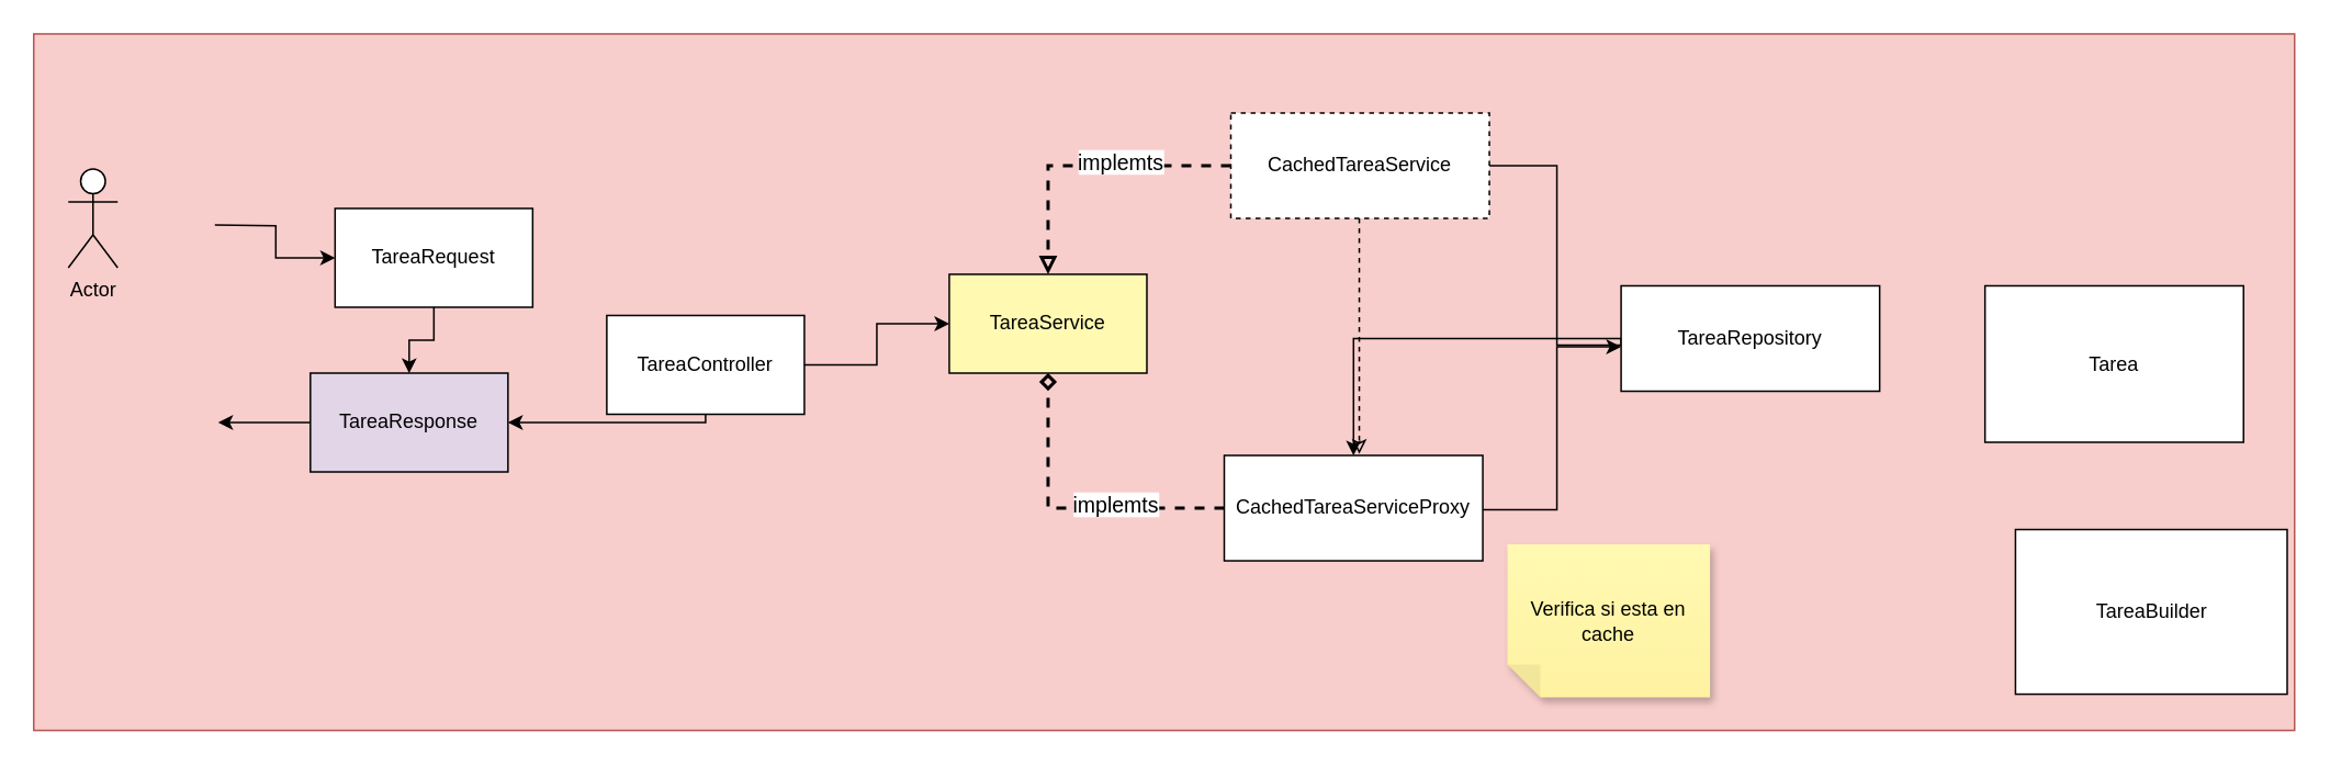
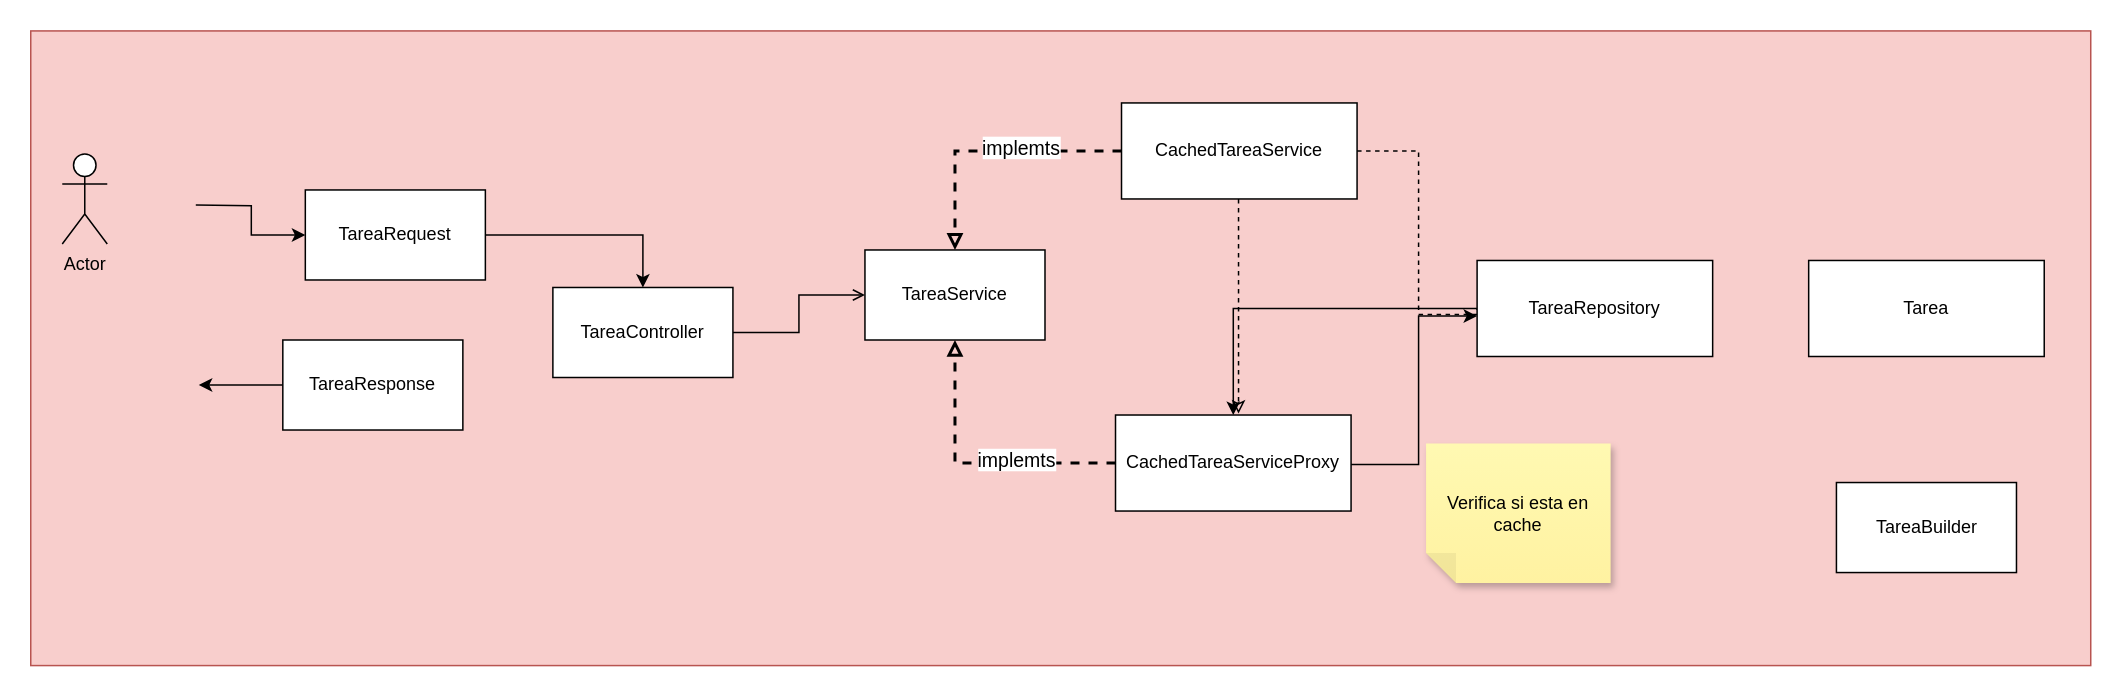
- <mxCell id="15" value="CachedTareaService" style="rounded=0;whiteSpace=wrap;html=1;dashed=1;" vertex="1" parent="1"><mxGeometry x="747" y="68" width="157" height="64" as="geometry" /></mxCell>
+ <mxCell id="15" value="CachedTareaService" style="rounded=0;whiteSpace=wrap;html=1;" vertex="1" parent="1"><mxGeometry x="747" y="68" width="157" height="64" as="geometry" /></mxCell>
- <mxCell id="14" style="edgeStyle=orthogonalEdgeStyle;rounded=0;orthogonalLoop=1;jettySize=auto;html=1;entryX=0;entryY=0.5;entryDx=0;entryDy=0;endArrow=none;startFill=0;" edge="1" parent="1" source="15" target="21"><mxGeometry relative="1" as="geometry"><Array as="points"><mxPoint x="945" y="100" /><mxPoint x="945" y="209" /><mxPoint x="984" y="209" /></Array></mxGeometry></mxCell>
+ <mxCell id="14" style="edgeStyle=orthogonalEdgeStyle;rounded=0;orthogonalLoop=1;jettySize=auto;html=1;entryX=0;entryY=0.5;entryDx=0;entryDy=0;endArrow=none;startFill=0;dashed=1;" edge="1" parent="1" source="15" target="21"><mxGeometry relative="1" as="geometry"><Array as="points"><mxPoint x="945" y="100" /><mxPoint x="945" y="209" /><mxPoint x="984" y="209" /></Array></mxGeometry></mxCell>
- <mxCell id="4" style="edgeStyle=orthogonalEdgeStyle;rounded=0;orthogonalLoop=1;jettySize=auto;html=1;" edge="1" parent="1" source="5" target="10"><mxGeometry relative="1" as="geometry" /></mxCell>
+ <mxCell id="4" style="edgeStyle=orthogonalEdgeStyle;rounded=0;orthogonalLoop=1;jettySize=auto;html=1;endArrow=open;" edge="1" parent="1" source="5" target="10"><mxGeometry relative="1" as="geometry" /></mxCell>
- <mxCell id="10" value="TareaService" style="rounded=0;whiteSpace=wrap;html=1;fillColor=#fff9b2;" vertex="1" parent="1"><mxGeometry x="576" y="166" width="120" height="60" as="geometry" /></mxCell>
+ <mxCell id="10" value="TareaService" style="rounded=0;whiteSpace=wrap;html=1;" vertex="1" parent="1"><mxGeometry x="576" y="166" width="120" height="60" as="geometry" /></mxCell>
- <mxCell id="6" style="edgeStyle=orthogonalEdgeStyle;rounded=0;orthogonalLoop=1;jettySize=auto;html=1;" edge="1" parent="1" source="7" target="9"><mxGeometry relative="1" as="geometry" /></mxCell>
+ <mxCell id="6" style="edgeStyle=orthogonalEdgeStyle;rounded=0;orthogonalLoop=1;jettySize=auto;html=1;entryX=0.5;entryY=0;entryDx=0;entryDy=0;" edge="1" parent="1" source="7" target="5"><mxGeometry relative="1" as="geometry" /></mxCell>
- <mxCell id="22" value="Tarea" style="rounded=0;whiteSpace=wrap;html=1;" vertex="1" parent="1"><mxGeometry x="1205" y="173" width="157" height="95" as="geometry" /></mxCell>
+ <mxCell id="22" value="Tarea" style="rounded=0;whiteSpace=wrap;html=1;" vertex="1" parent="1"><mxGeometry x="1205" y="173" width="157" height="64" as="geometry" /></mxCell>
- <mxCell id="16" style="edgeStyle=orthogonalEdgeStyle;rounded=0;orthogonalLoop=1;jettySize=auto;html=1;strokeWidth=2;dashed=1;endArrow=diamond;endFill=0;" edge="1" parent="1" source="19" target="10"><mxGeometry relative="1" as="geometry" /></mxCell>
+ <mxCell id="16" style="edgeStyle=orthogonalEdgeStyle;rounded=0;orthogonalLoop=1;jettySize=auto;html=1;strokeWidth=2;dashed=1;endArrow=block;endFill=0;" edge="1" parent="1" source="19" target="10"><mxGeometry relative="1" as="geometry" /></mxCell>
- <mxCell id="9" value="TareaResponse" style="rounded=0;whiteSpace=wrap;html=1;fillColor=#e1d5e7;" vertex="1" parent="1"><mxGeometry x="188" y="226" width="120" height="60" as="geometry" /></mxCell>
+ <mxCell id="9" value="TareaResponse" style="rounded=0;whiteSpace=wrap;html=1;" vertex="1" parent="1"><mxGeometry x="188" y="226" width="120" height="60" as="geometry" /></mxCell>
- <mxCell id="3" style="edgeStyle=orthogonalEdgeStyle;rounded=0;orthogonalLoop=1;jettySize=auto;html=1;" edge="1" parent="1" source="5" target="9"><mxGeometry relative="1" as="geometry"><Array as="points"><mxPoint x="428" y="256" /></Array></mxGeometry></mxCell>
- <mxCell id="25" value="TareaBuilder" style="rounded=0;whiteSpace=wrap;html=1;" vertex="1" parent="1"><mxGeometry x="1223.5" y="321" width="165" height="100" as="geometry" /></mxCell>
+ <mxCell id="25" value="TareaBuilder" style="rounded=0;whiteSpace=wrap;html=1;" vertex="1" parent="1"><mxGeometry x="1223.5" y="321" width="120" height="60" as="geometry" /></mxCell>
- <mxCell id="26" value="Verifica si esta en &lt;br&gt;cache" style="shape=note;whiteSpace=wrap;html=1;backgroundOutline=1;fontColor=#000000;darkOpacity=0.05;fillColor=#FFF9B2;strokeColor=none;fillStyle=solid;direction=west;gradientDirection=north;gradientColor=#FFF2A1;shadow=1;size=20;pointerEvents=1;" vertex="1" parent="1"><mxGeometry x="915" y="330" width="123" height="93" as="geometry" /></mxCell>
+ <mxCell id="26" value="Verifica si esta en &lt;br&gt;cache" style="shape=note;whiteSpace=wrap;html=1;backgroundOutline=1;fontColor=#000000;darkOpacity=0.05;fillColor=#FFF9B2;strokeColor=none;fillStyle=solid;direction=west;gradientDirection=north;gradientColor=#FFF2A1;shadow=1;size=20;pointerEvents=1;" vertex="1" parent="1"><mxGeometry x="950" y="295" width="123" height="93" as="geometry" /></mxCell>
